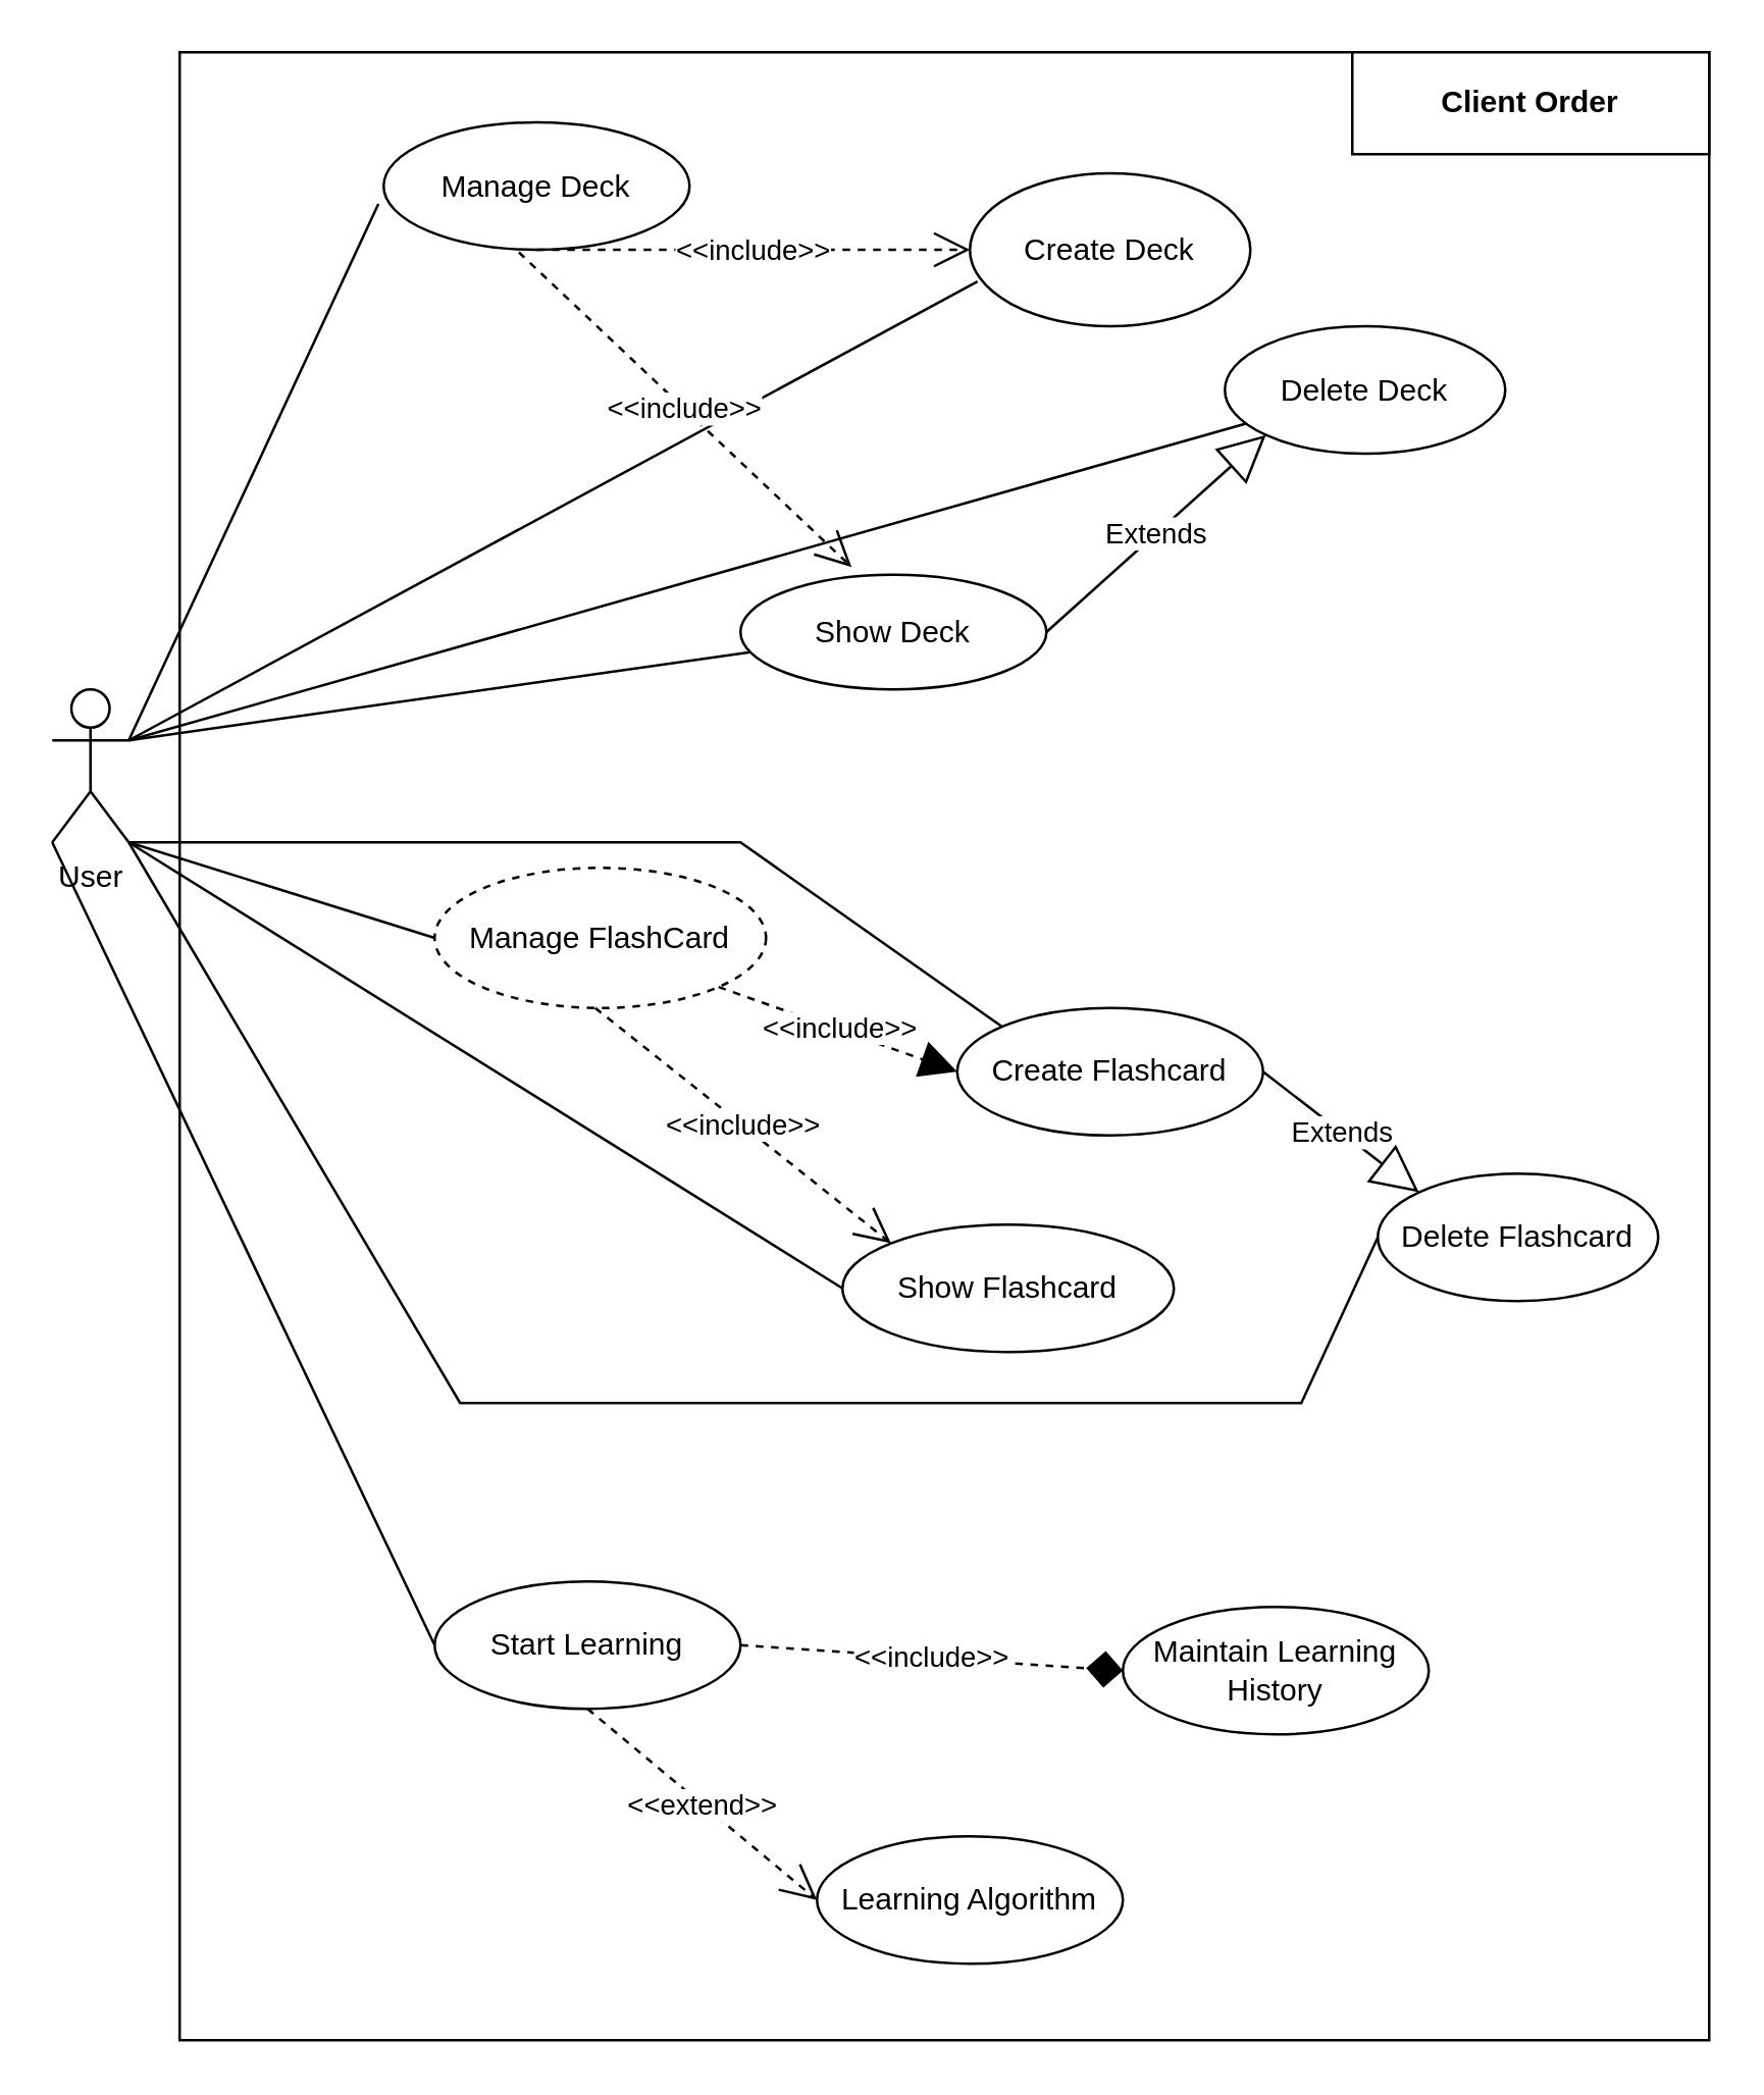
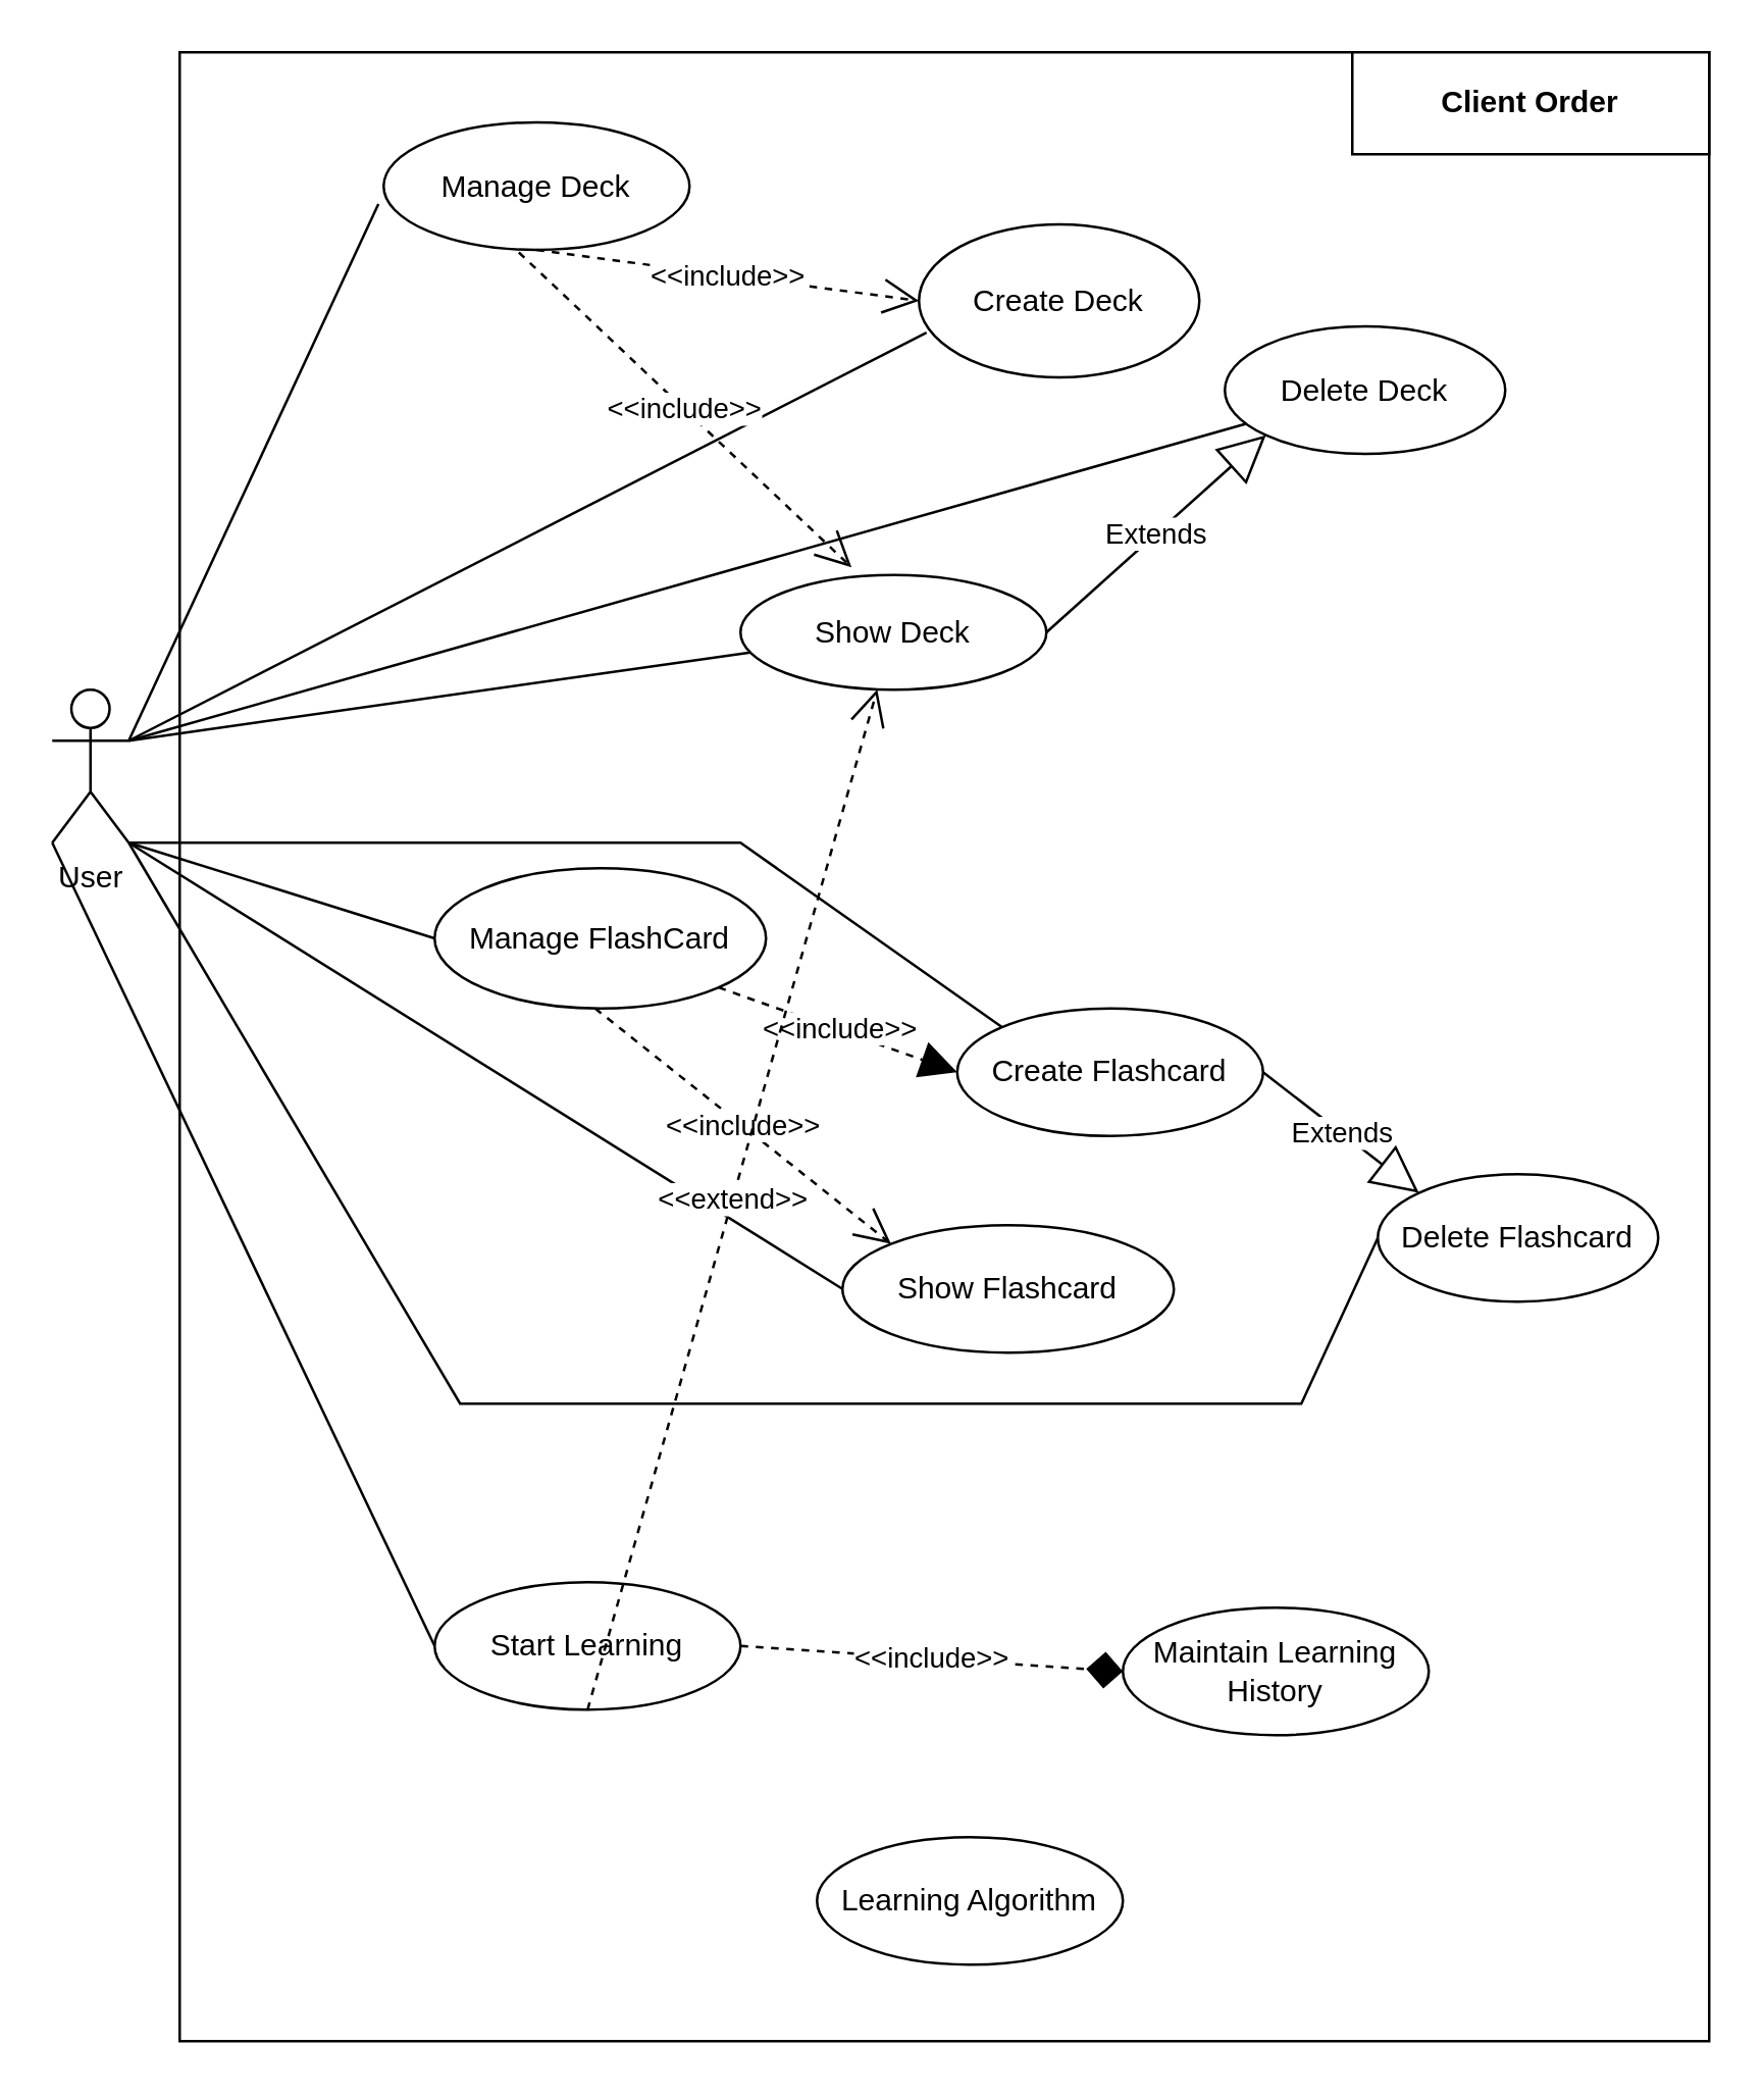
- <mxCell id="6" value="Create Deck" style="ellipse;whiteSpace=wrap;html=1;" parent="2" vertex="1"><mxGeometry x="360" y="47.5" width="110" height="60" as="geometry" /></mxCell>
+ <mxCell id="6" value="Create Deck" style="ellipse;whiteSpace=wrap;html=1;" parent="2" vertex="1"><mxGeometry x="340" y="67.5" width="110" height="60" as="geometry" /></mxCell>
- <mxCell id="7" value="Manage FlashCard" style="ellipse;whiteSpace=wrap;html=1;dashed=1;" parent="2" vertex="1"><mxGeometry x="150" y="320" width="130" height="55" as="geometry" /></mxCell>
+ <mxCell id="7" value="Manage FlashCard" style="ellipse;whiteSpace=wrap;html=1;" parent="2" vertex="1"><mxGeometry x="150" y="320" width="130" height="55" as="geometry" /></mxCell>
- <mxCell id="33" value="&amp;lt;&amp;lt;extend&amp;gt;&amp;gt;" style="endArrow=open;endSize=12;dashed=1;html=1;rounded=0;exitX=0.5;exitY=1;exitDx=0;exitDy=0;entryX=0;entryY=0.5;entryDx=0;entryDy=0;" edge="1" parent="2" source="8" target="32"><mxGeometry width="160" relative="1" as="geometry"><mxPoint x="250" y="680" as="sourcePoint" /><mxPoint x="400" y="690" as="targetPoint" /></mxGeometry></mxCell>
+ <mxCell id="33" value="&amp;lt;&amp;lt;extend&amp;gt;&amp;gt;" style="endArrow=open;endSize=12;dashed=1;html=1;rounded=0;exitX=0.5;exitY=1;exitDx=0;exitDy=0;" edge="1" parent="2" source="8" target="9"><mxGeometry width="160" relative="1" as="geometry"><mxPoint x="250" y="680" as="sourcePoint" /><mxPoint x="400" y="690" as="targetPoint" /></mxGeometry></mxCell>
